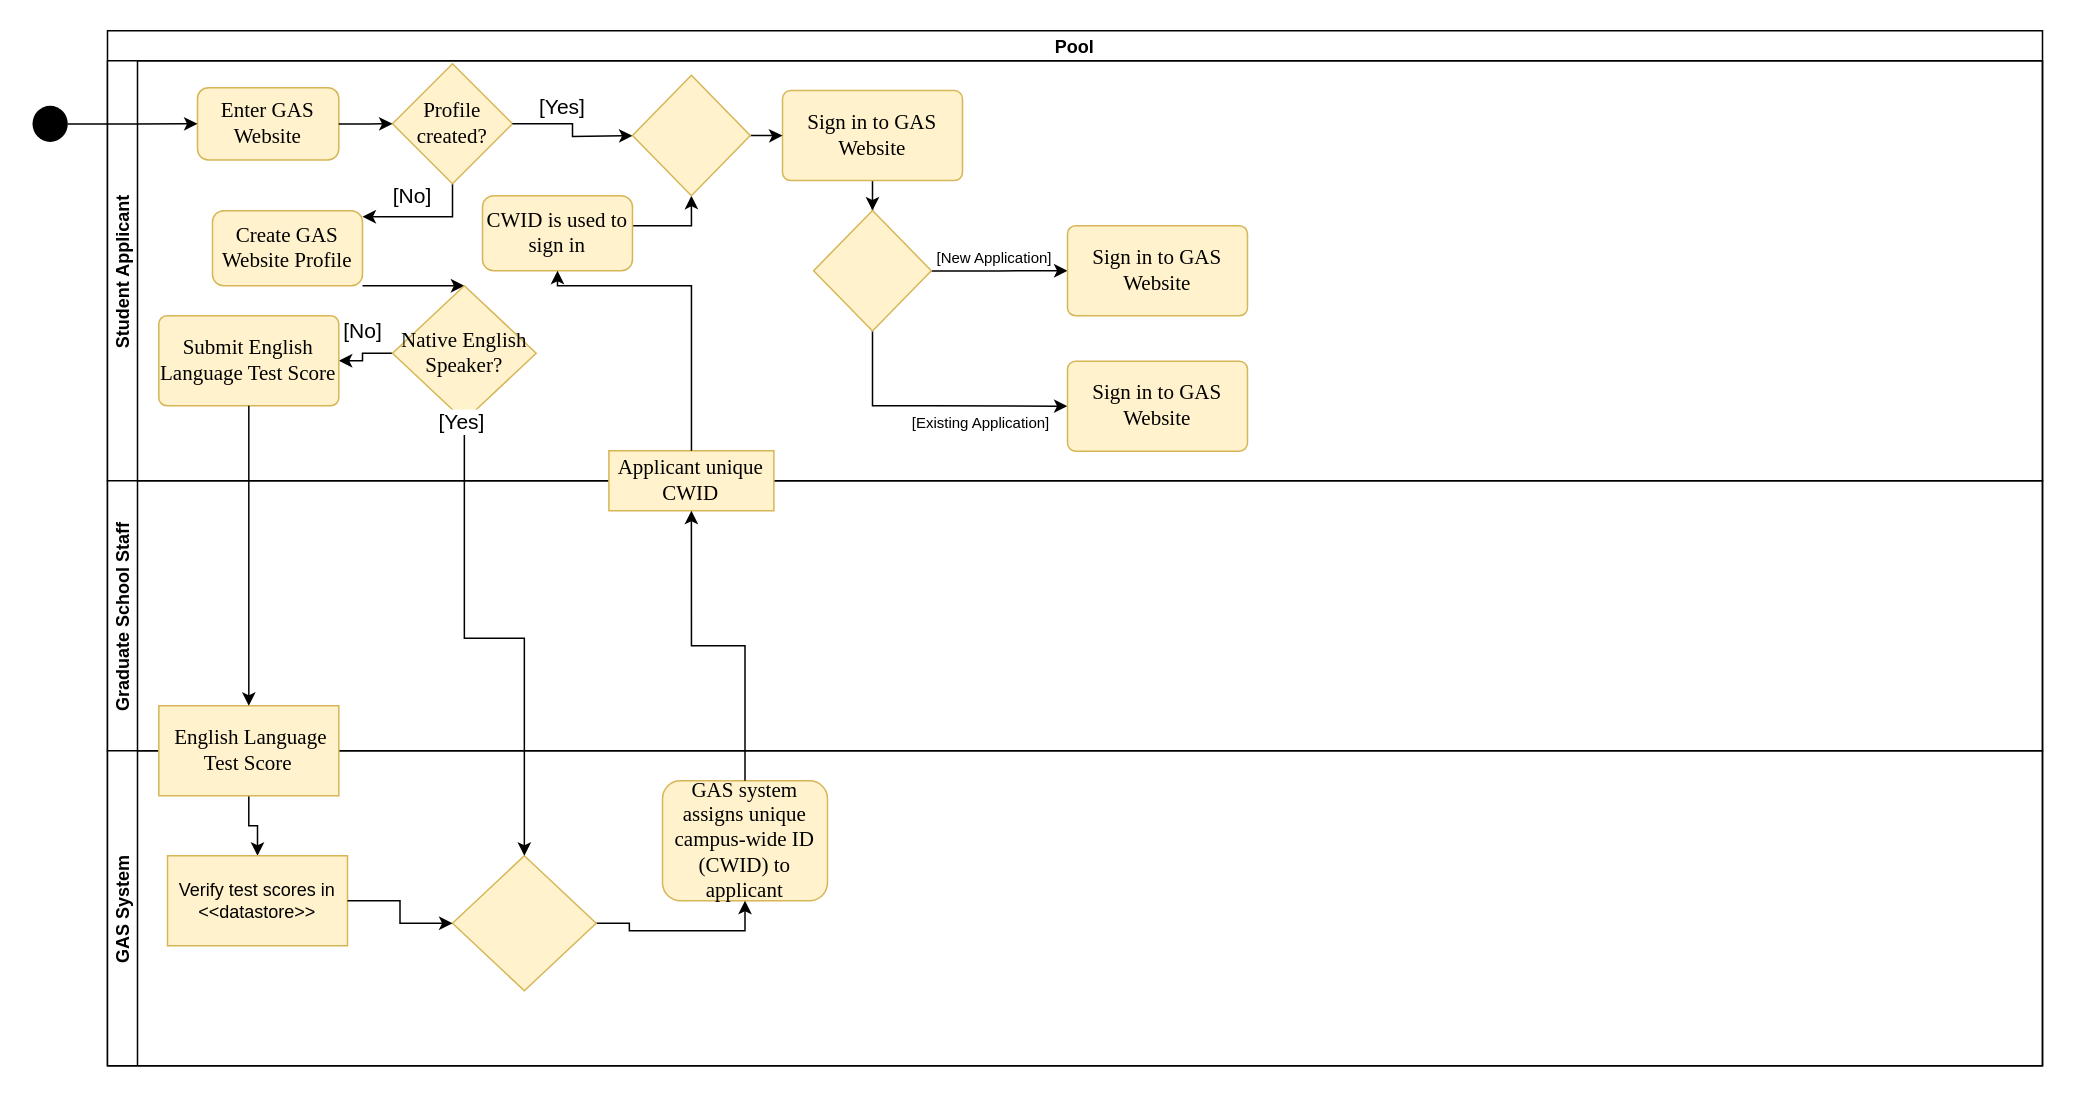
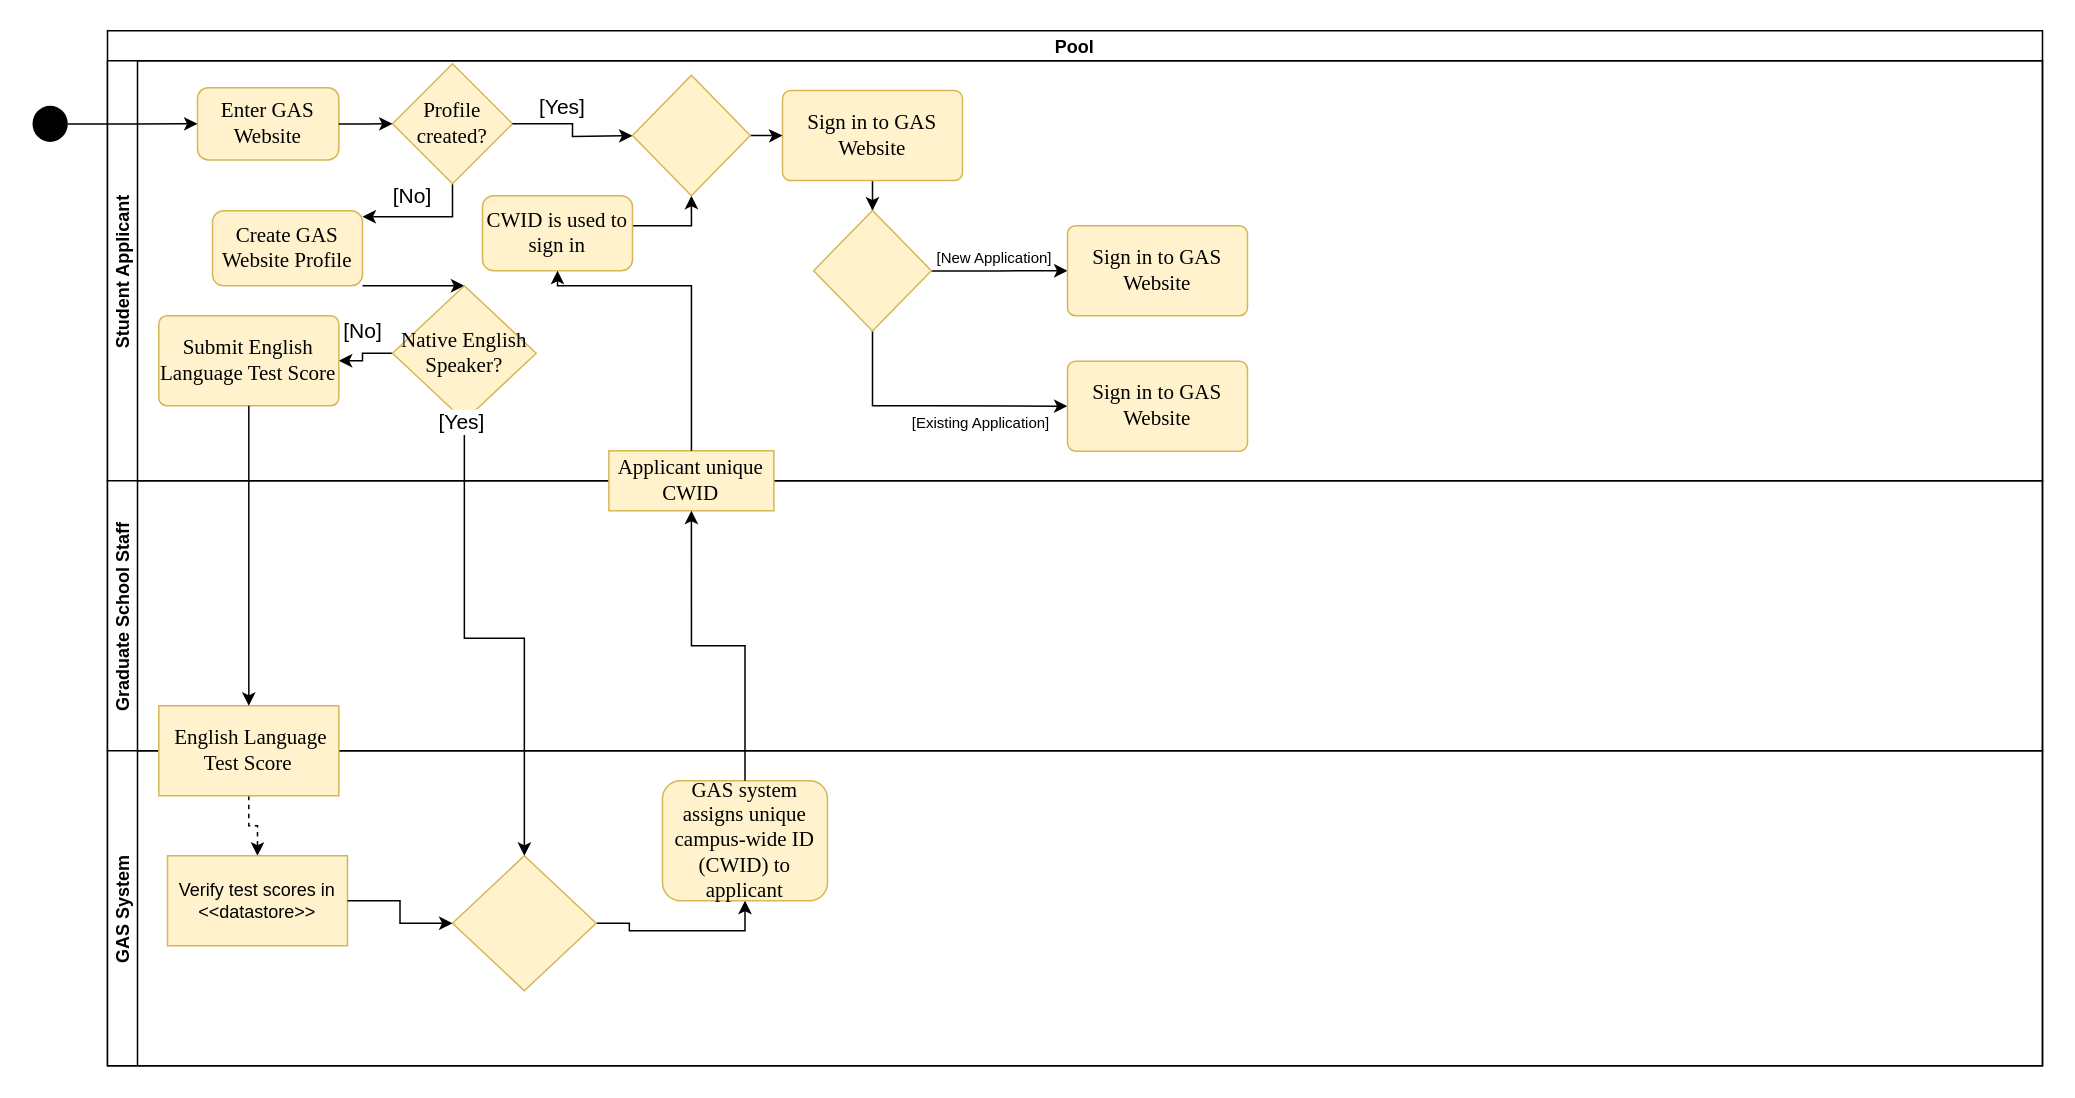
- <mxCell id="32" style="edgeStyle=orthogonalEdgeStyle;rounded=0;orthogonalLoop=1;jettySize=auto;html=1;fontSize=14;" edge="1" parent="30" source="33" target="34"><mxGeometry relative="1" as="geometry" /></mxCell>
+ <mxCell id="32" style="edgeStyle=orthogonalEdgeStyle;rounded=0;orthogonalLoop=1;jettySize=auto;html=1;fontSize=14;dashed=1;" edge="1" parent="30" source="33" target="34"><mxGeometry relative="1" as="geometry" /></mxCell>
